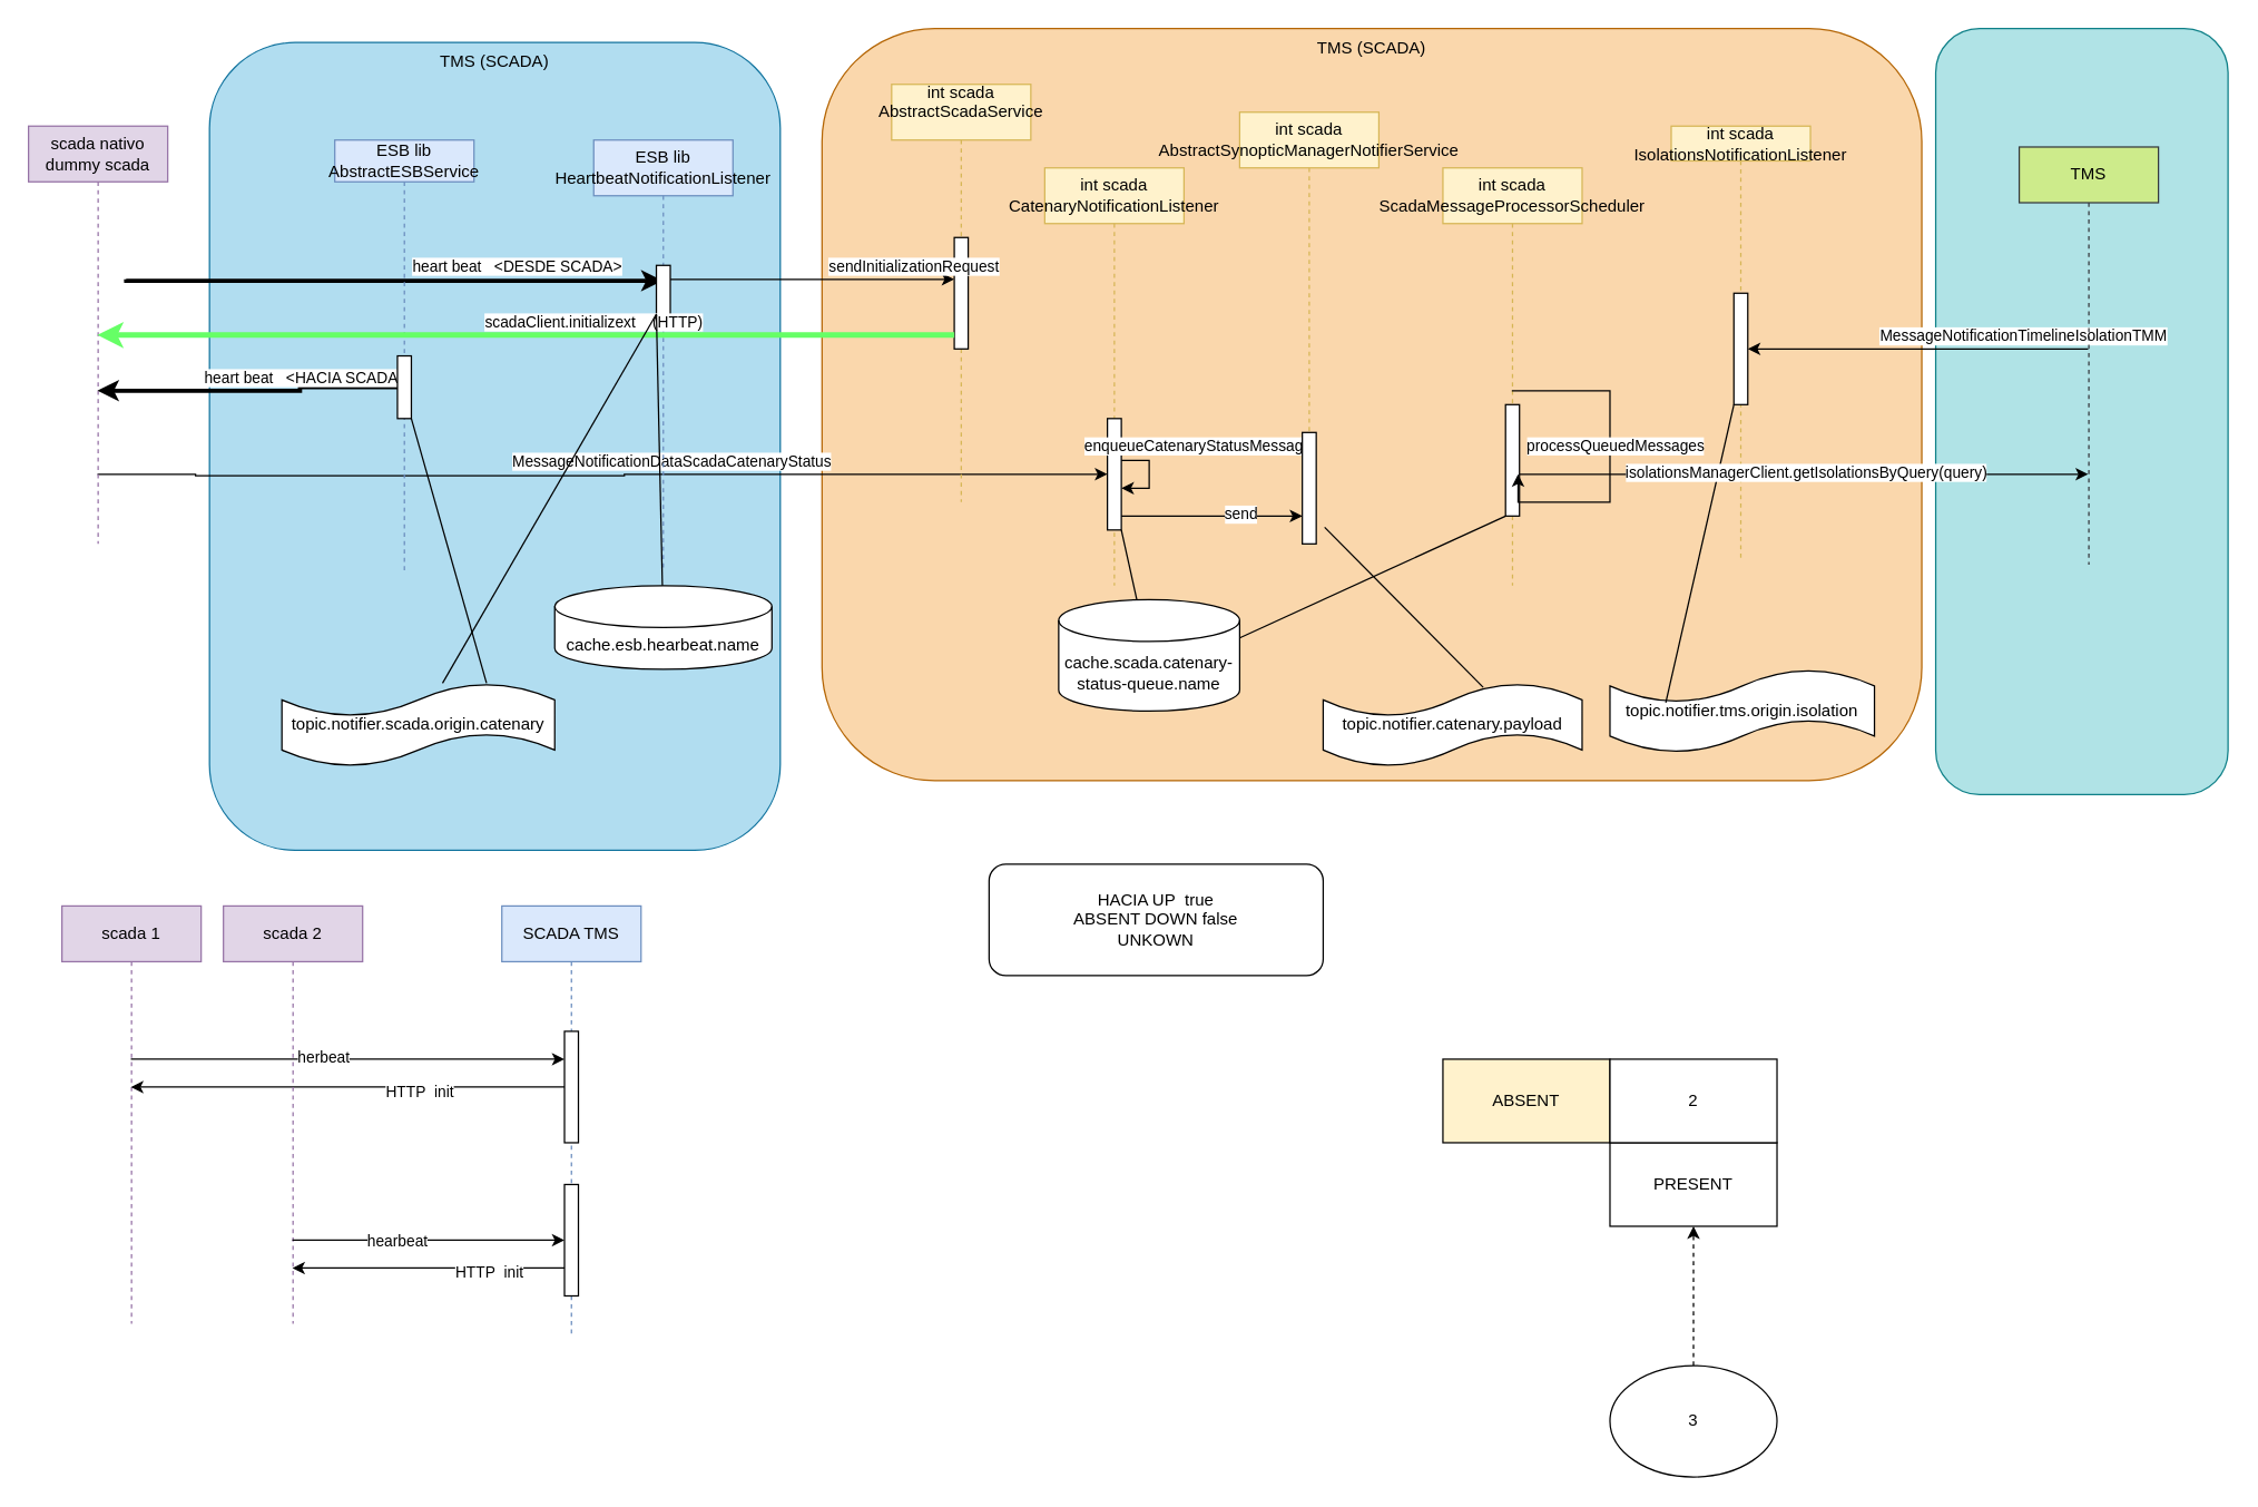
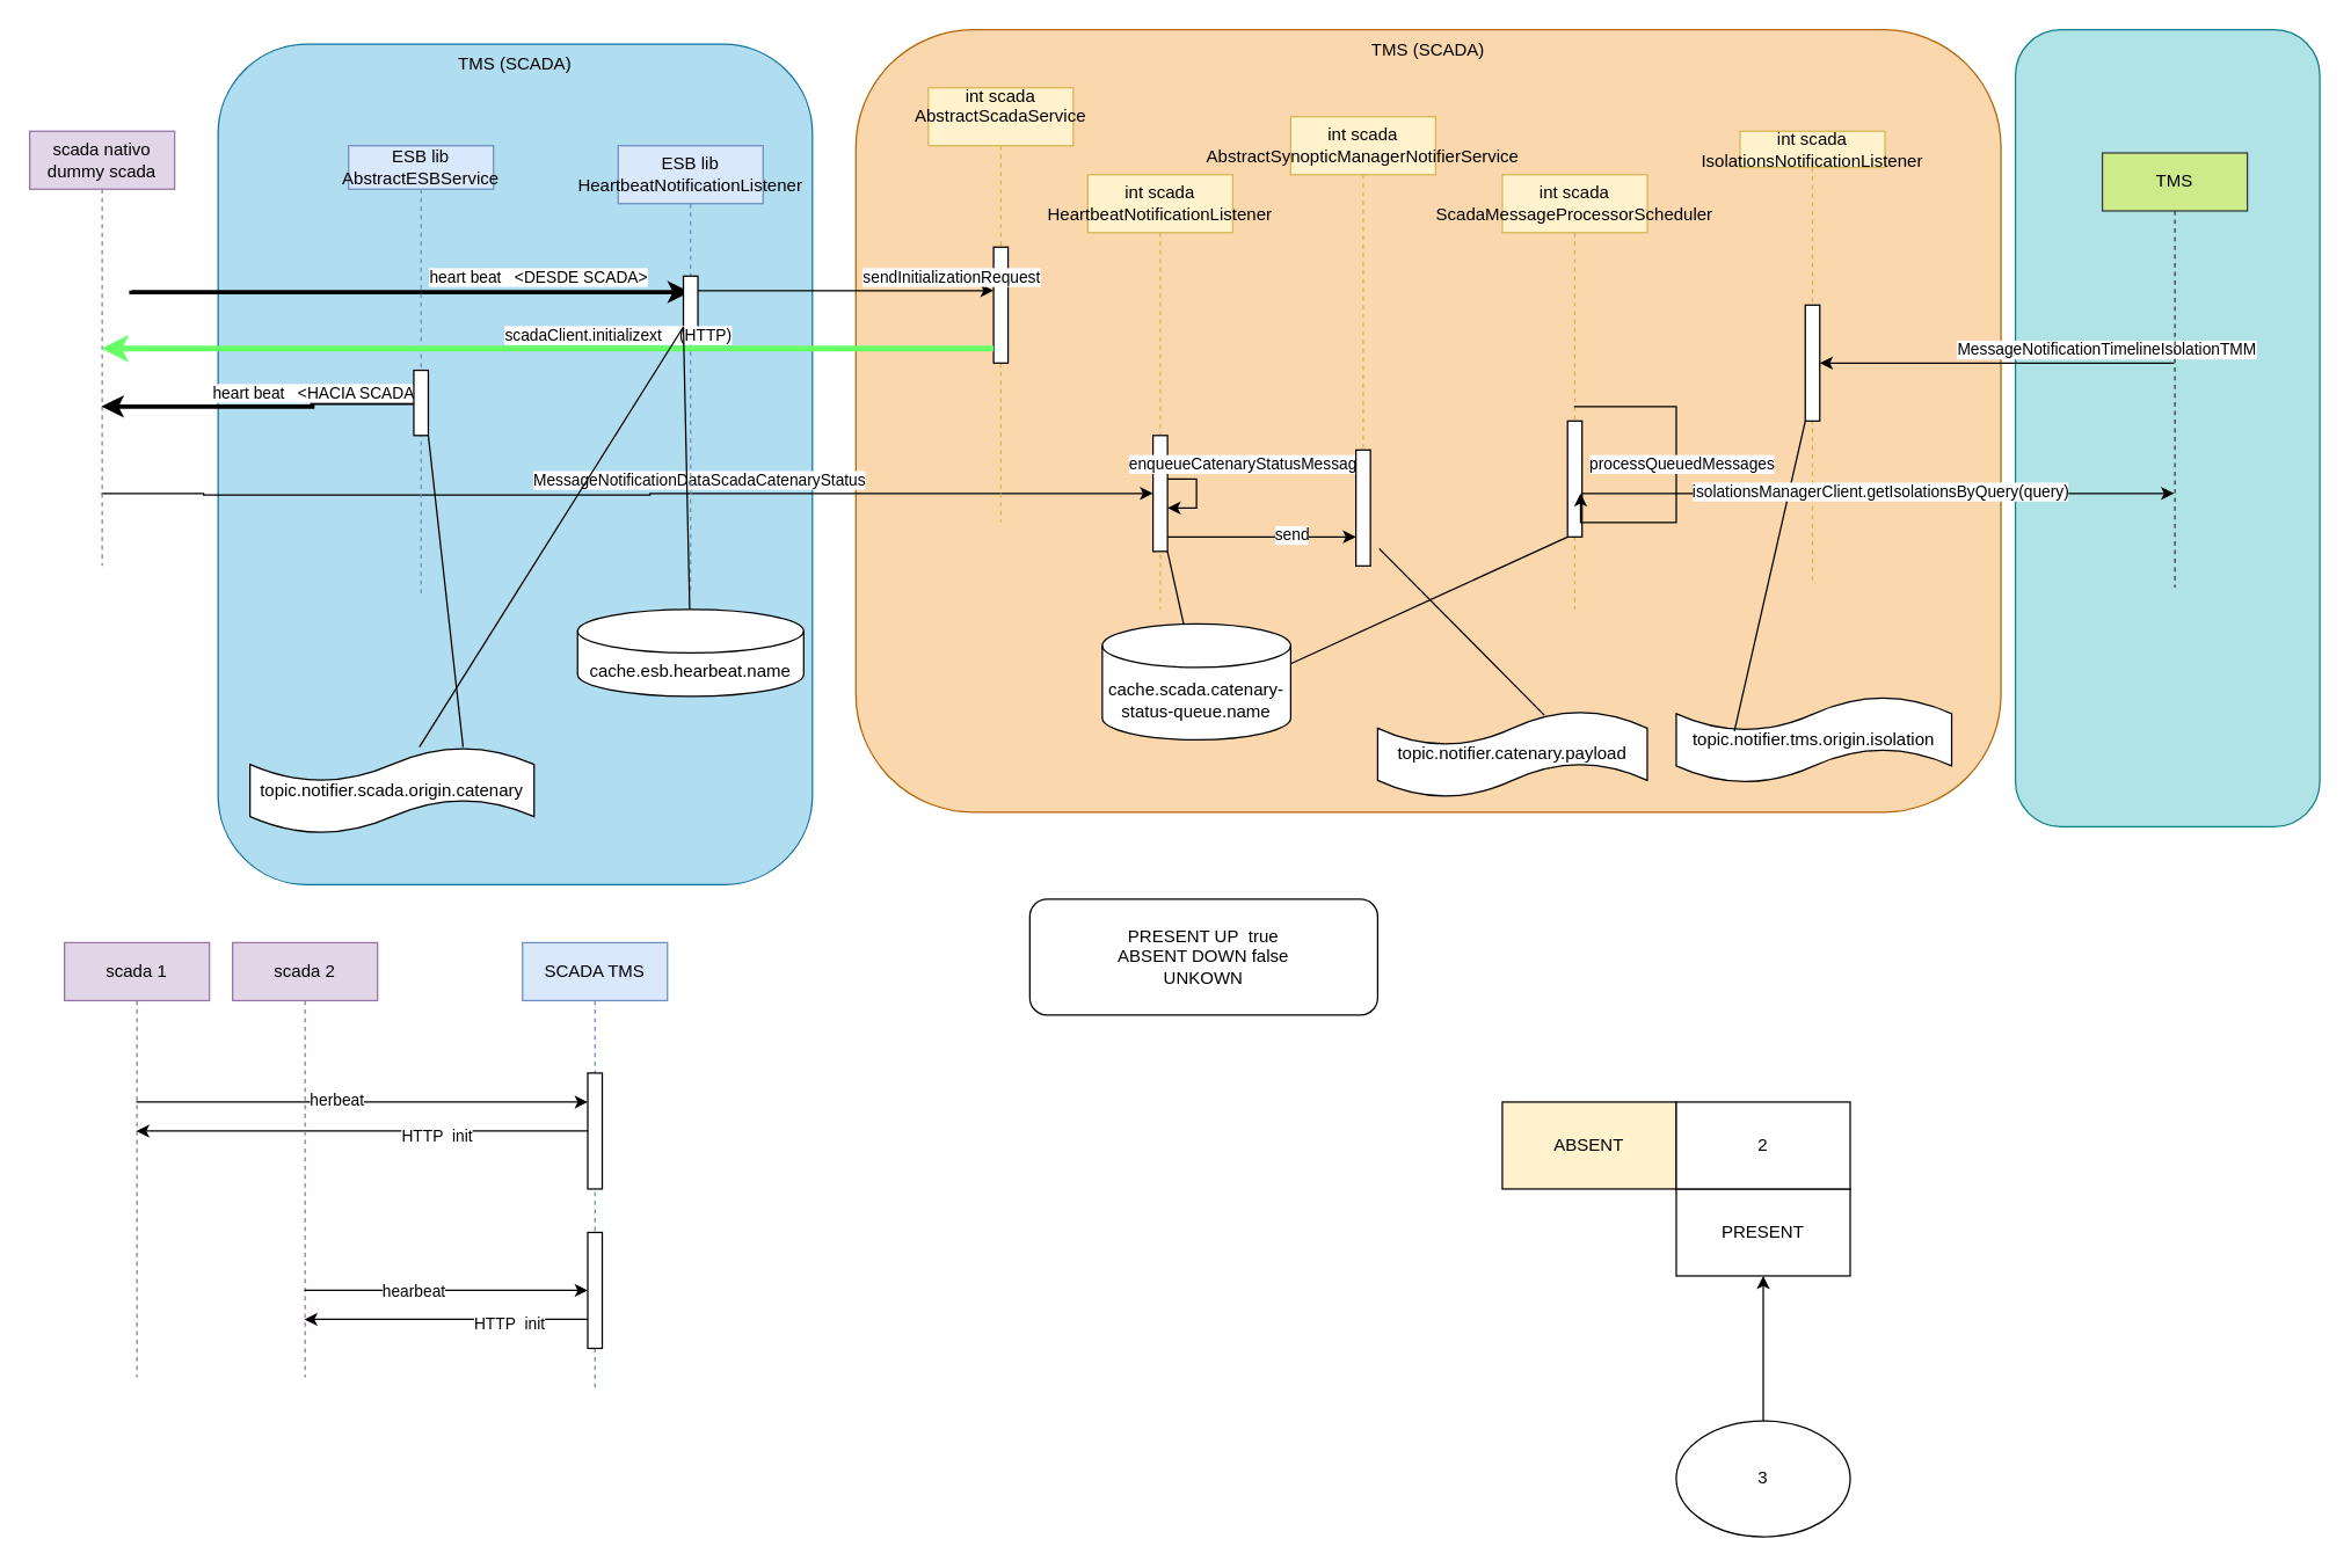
- <mxCell id="12" value="int scada&lt;br&gt;CatenaryNotificationListener" style="shape=umlLifeline;perimeter=lifelinePerimeter;whiteSpace=wrap;html=1;container=1;dropTarget=0;collapsible=0;recursiveResize=0;outlineConnect=0;portConstraint=eastwest;newEdgeStyle={&quot;curved&quot;:0,&quot;rounded&quot;:0};fillColor=#fff2cc;strokeColor=#d6b656;" vertex="1" parent="1"><mxGeometry x="750" y="120" width="100" height="300" as="geometry" /></mxCell>
+ <mxCell id="12" value="int scada&lt;br&gt;HeartbeatNotificationListener" style="shape=umlLifeline;perimeter=lifelinePerimeter;whiteSpace=wrap;html=1;container=1;dropTarget=0;collapsible=0;recursiveResize=0;outlineConnect=0;portConstraint=eastwest;newEdgeStyle={&quot;curved&quot;:0,&quot;rounded&quot;:0};fillColor=#fff2cc;strokeColor=#d6b656;" vertex="1" parent="1"><mxGeometry x="750" y="120" width="100" height="300" as="geometry" /></mxCell>
- <mxCell id="39" value="topic.notifier.scada.origin.catenary" style="shape=tape;whiteSpace=wrap;html=1;" vertex="1" parent="1"><mxGeometry x="202" y="490" width="196" height="60" as="geometry" /></mxCell>
+ <mxCell id="39" value="topic.notifier.scada.origin.catenary" style="shape=tape;whiteSpace=wrap;html=1;" vertex="1" parent="1"><mxGeometry x="172" y="515" width="196" height="60" as="geometry" /></mxCell>
- <mxCell id="64" value="HACIA UP&amp;nbsp; true&lt;br&gt;ABSENT DOWN false&lt;br&gt;UNKOWN" style="rounded=1;whiteSpace=wrap;html=1;" vertex="1" parent="1"><mxGeometry x="710" y="620" width="240" height="80" as="geometry" /></mxCell>
+ <mxCell id="64" value="PRESENT UP&amp;nbsp; true&lt;br&gt;ABSENT DOWN false&lt;br&gt;UNKOWN" style="rounded=1;whiteSpace=wrap;html=1;" vertex="1" parent="1"><mxGeometry x="710" y="620" width="240" height="80" as="geometry" /></mxCell>
- <mxCell id="68" style="edgeStyle=orthogonalEdgeStyle;rounded=0;orthogonalLoop=1;jettySize=auto;html=1;entryX=0.5;entryY=1;entryDx=0;entryDy=0;dashed=1;" edge="1" parent="1" source="69" target="66"><mxGeometry relative="1" as="geometry" /></mxCell>
+ <mxCell id="68" style="edgeStyle=orthogonalEdgeStyle;rounded=0;orthogonalLoop=1;jettySize=auto;html=1;entryX=0.5;entryY=1;entryDx=0;entryDy=0;" edge="1" parent="1" source="69" target="66"><mxGeometry relative="1" as="geometry" /></mxCell>
